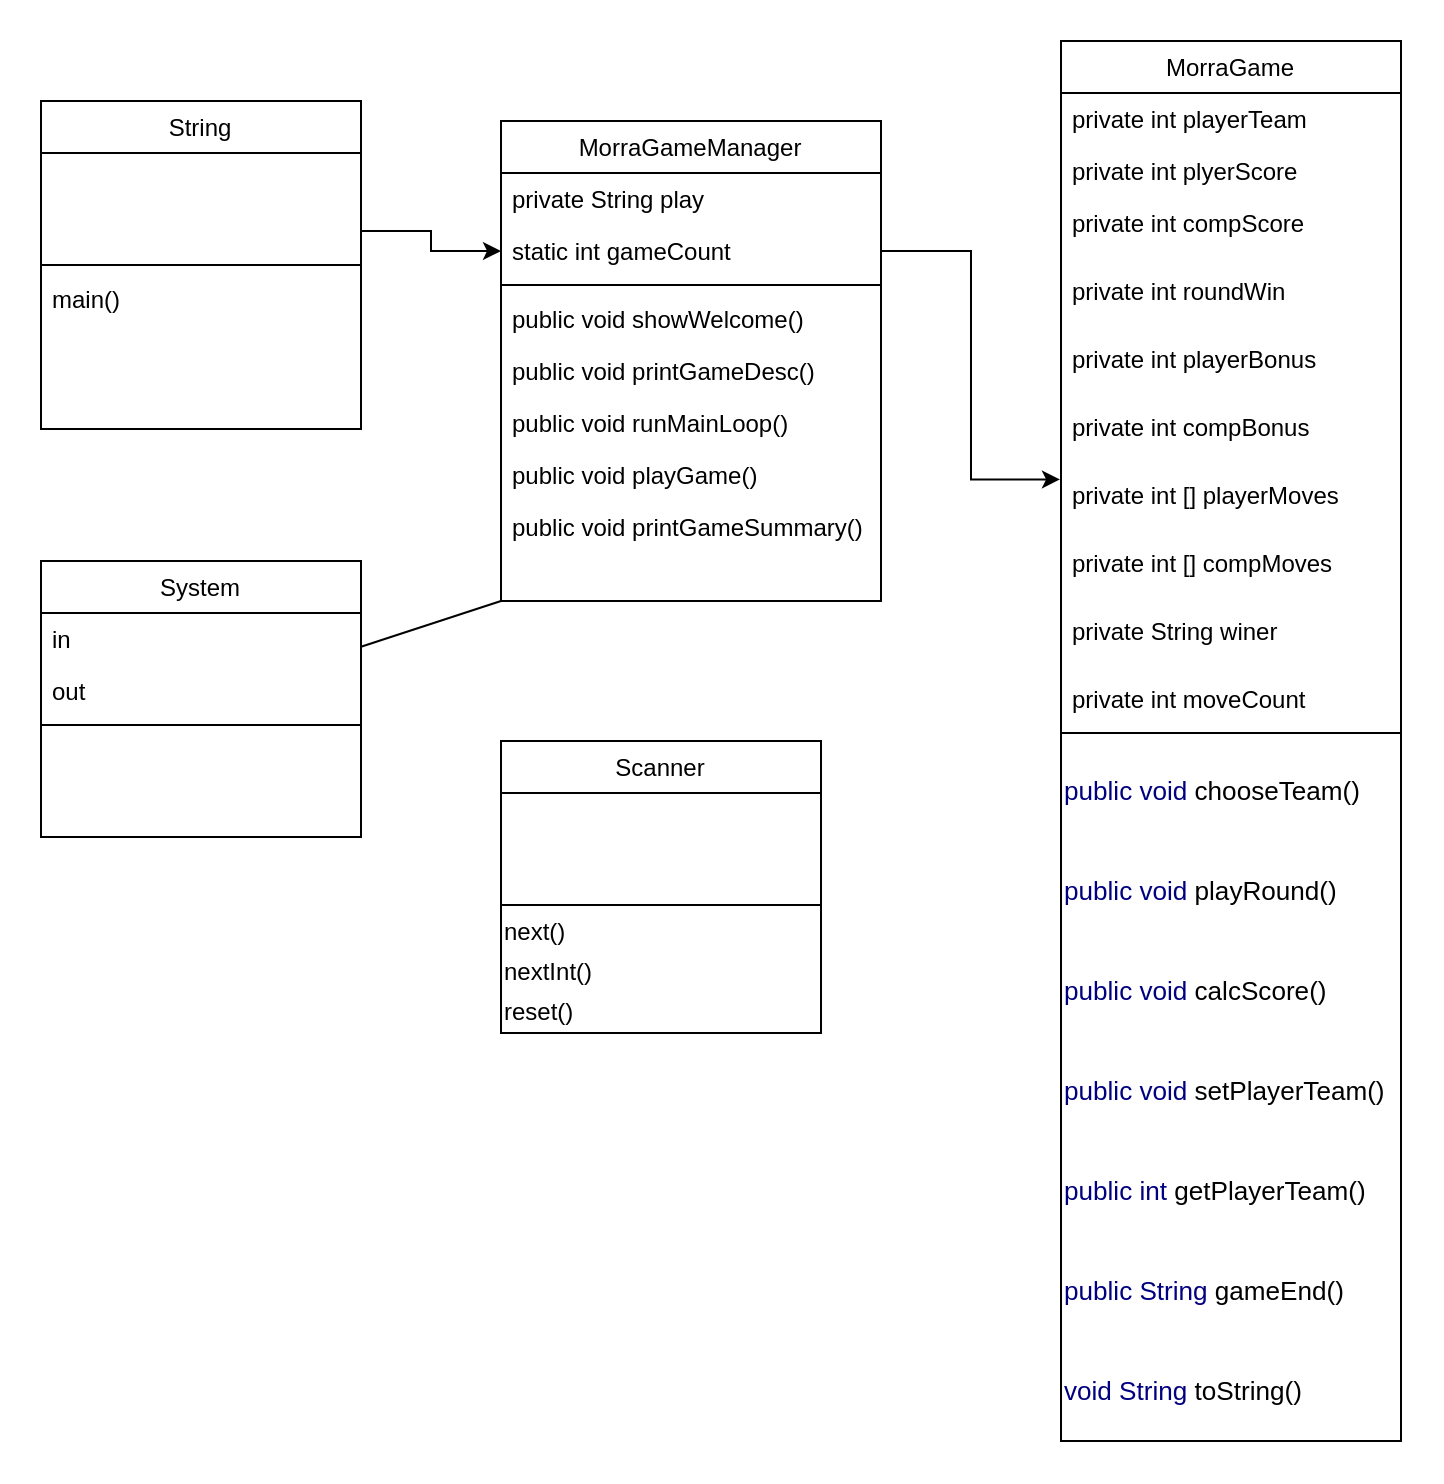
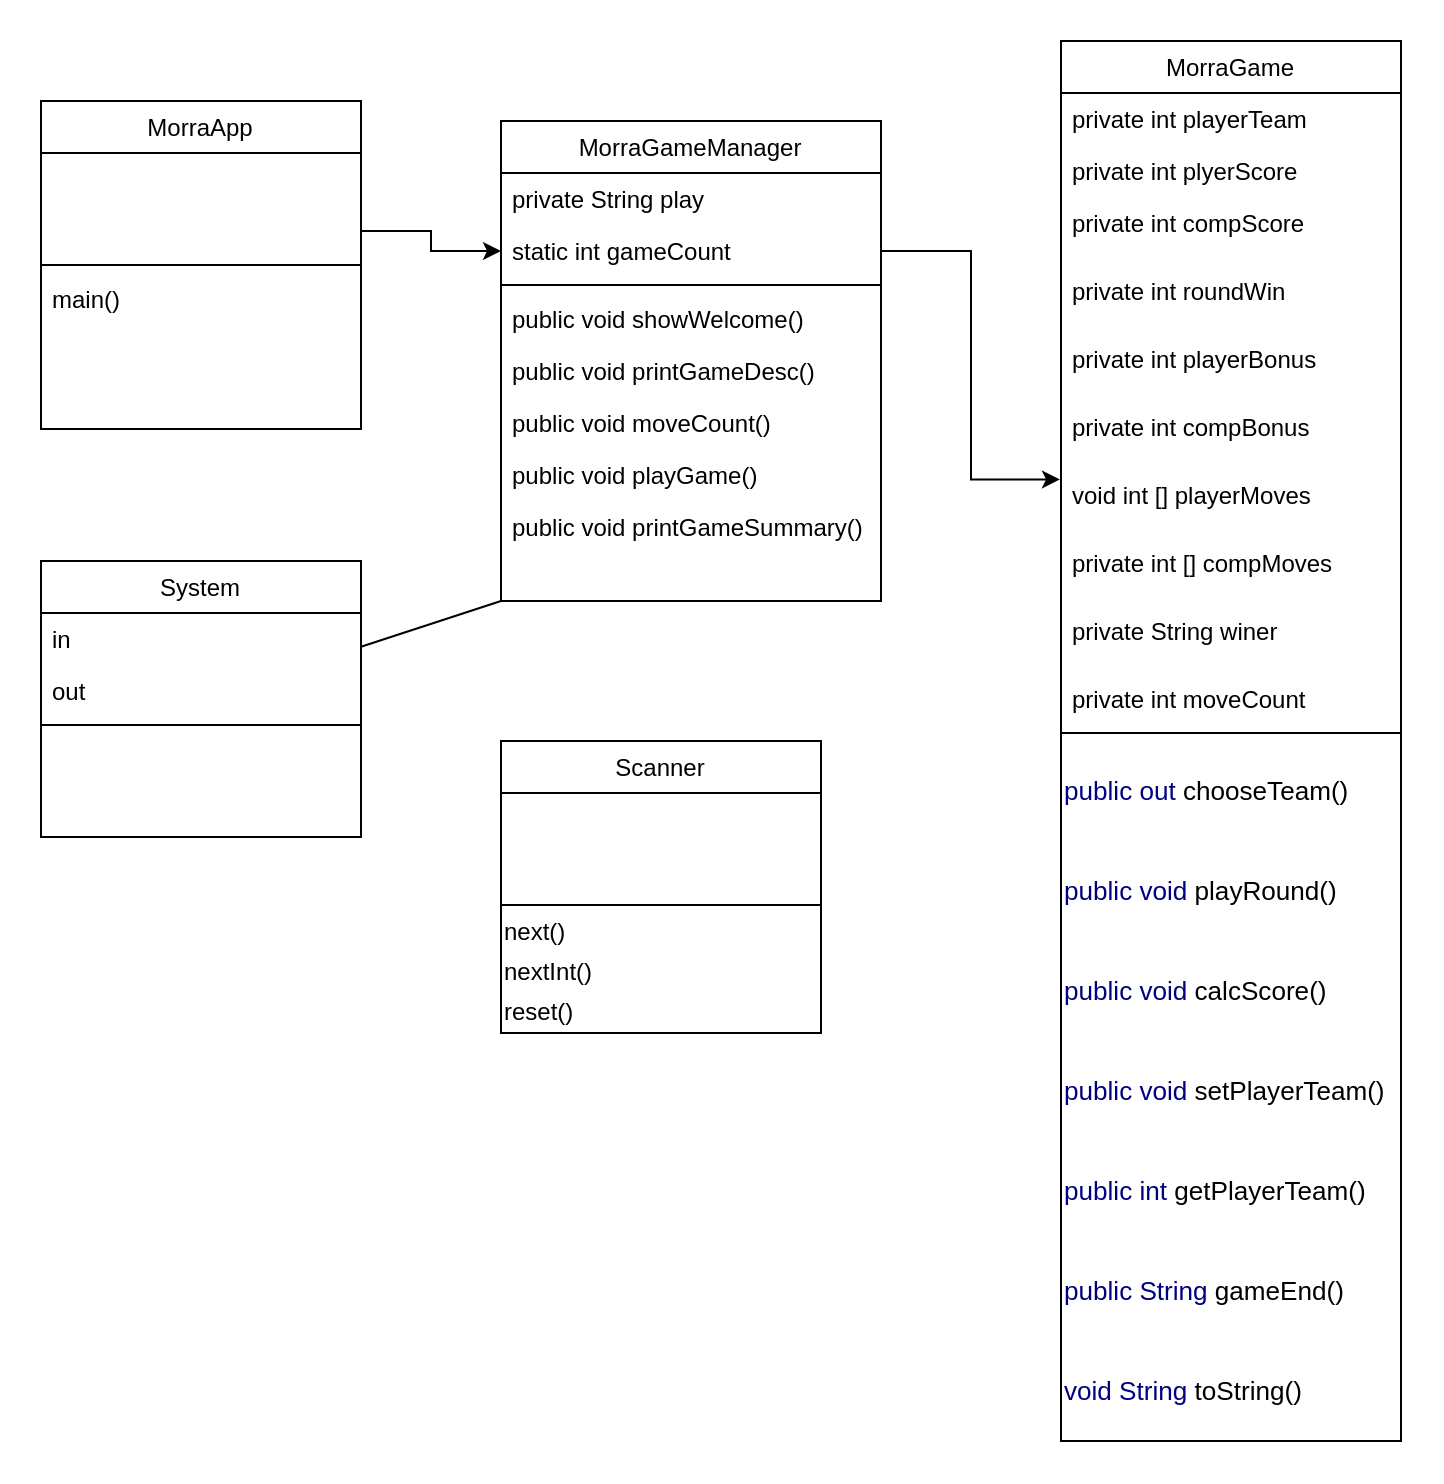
- <mxCell id="2" value="String" style="swimlane;fontStyle=0;align=center;verticalAlign=top;childLayout=stackLayout;horizontal=1;startSize=26;horizontalStack=0;resizeParent=1;resizeLast=0;collapsible=1;marginBottom=0;rounded=0;shadow=0;strokeWidth=1;" parent="1" vertex="1"><mxGeometry x="20" y="50" width="160" height="164" as="geometry"><mxRectangle x="230" y="140" width="160" height="26" as="alternateBounds" /></mxGeometry></mxCell>
+ <mxCell id="2" value="MorraApp" style="swimlane;fontStyle=0;align=center;verticalAlign=top;childLayout=stackLayout;horizontal=1;startSize=26;horizontalStack=0;resizeParent=1;resizeLast=0;collapsible=1;marginBottom=0;rounded=0;shadow=0;strokeWidth=1;" parent="1" vertex="1"><mxGeometry x="20" y="50" width="160" height="164" as="geometry"><mxRectangle x="230" y="140" width="160" height="26" as="alternateBounds" /></mxGeometry></mxCell>
- <mxCell id="27" value="public void runMainLoop()" style="text;align=left;verticalAlign=top;spacingLeft=4;spacingRight=4;overflow=hidden;rotatable=0;points=[[0,0.5],[1,0.5]];portConstraint=eastwest;" vertex="1" parent="21"><mxGeometry y="138" width="190" height="26" as="geometry" /></mxCell>
+ <mxCell id="27" value="public void moveCount()" style="text;align=left;verticalAlign=top;spacingLeft=4;spacingRight=4;overflow=hidden;rotatable=0;points=[[0,0.5],[1,0.5]];portConstraint=eastwest;" vertex="1" parent="21"><mxGeometry y="138" width="190" height="26" as="geometry" /></mxCell>
- <mxCell id="37" value="private int [] playerMoves" style="text;align=left;verticalAlign=top;spacingLeft=4;spacingRight=4;overflow=hidden;rotatable=0;points=[[0,0.5],[1,0.5]];portConstraint=eastwest;rounded=0;shadow=0;html=0;" parent="30" vertex="1"><mxGeometry y="214" width="170" height="34" as="geometry" /></mxCell>
+ <mxCell id="37" value="void int [] playerMoves" style="text;align=left;verticalAlign=top;spacingLeft=4;spacingRight=4;overflow=hidden;rotatable=0;points=[[0,0.5],[1,0.5]];portConstraint=eastwest;rounded=0;shadow=0;html=0;" parent="30" vertex="1"><mxGeometry y="214" width="170" height="34" as="geometry" /></mxCell>
- <mxCell id="42" value="&lt;pre style=&quot;background-color: rgb(255 , 255 , 255) ; color: rgb(0 , 0 , 0) ; font-size: 9.8pt&quot;&gt;&lt;font face=&quot;Helvetica&quot;&gt;&lt;span style=&quot;color: rgb(0 , 0 , 128)&quot;&gt;public void &lt;/span&gt;chooseTeam()&lt;/font&gt;&lt;/pre&gt;" style="text;html=1;align=left;verticalAlign=middle;resizable=0;points=[];autosize=1;fontColor=#FFFFFF;" parent="30" vertex="1"><mxGeometry y="350" width="170" height="50" as="geometry" /></mxCell>
+ <mxCell id="42" value="&lt;pre style=&quot;background-color: rgb(255 , 255 , 255) ; color: rgb(0 , 0 , 0) ; font-size: 9.8pt&quot;&gt;&lt;font face=&quot;Helvetica&quot;&gt;&lt;span style=&quot;color: rgb(0 , 0 , 128)&quot;&gt;public out &lt;/span&gt;chooseTeam()&lt;/font&gt;&lt;/pre&gt;" style="text;html=1;align=left;verticalAlign=middle;resizable=0;points=[];autosize=1;fontColor=#FFFFFF;" parent="30" vertex="1"><mxGeometry y="350" width="170" height="50" as="geometry" /></mxCell>
